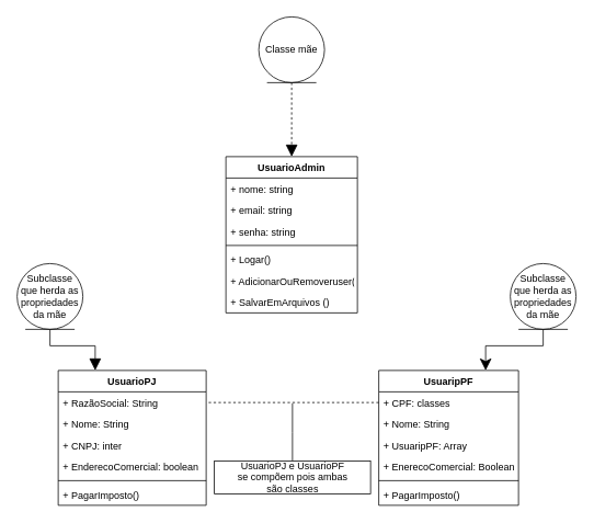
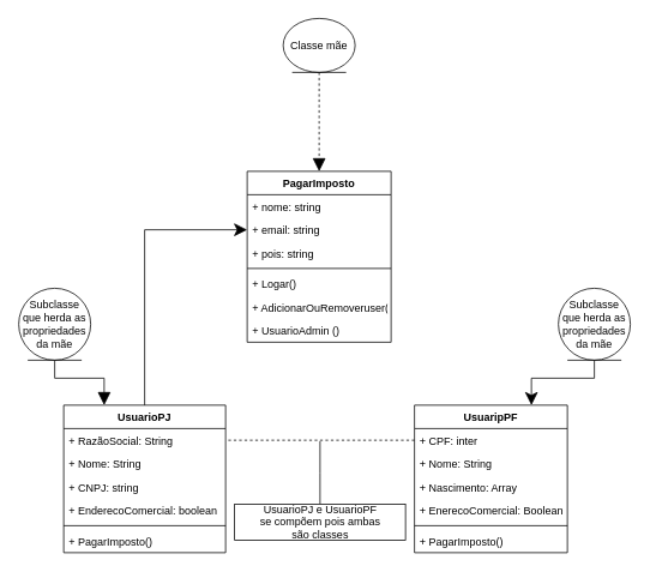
- <mxCell id="27" value="Classe mãe" style="ellipse;shape=umlEntity;whiteSpace=wrap;html=1;" vertex="1" parent="1"><mxGeometry x="314" y="20" width="80" height="80" as="geometry" /></mxCell>
+ <mxCell id="27" value="Classe mãe" style="ellipse;shape=umlEntity;whiteSpace=wrap;html=1;" vertex="1" parent="1"><mxGeometry x="314" y="20" width="80" height="60" as="geometry" /></mxCell>
- <mxCell id="2" value="UsuarioAdmin" style="swimlane;fontStyle=1;align=center;verticalAlign=top;childLayout=stackLayout;horizontal=1;startSize=26;horizontalStack=0;resizeParent=1;resizeParentMax=0;resizeLast=0;collapsible=1;marginBottom=0;" vertex="1" parent="1"><mxGeometry x="274" y="190" width="160" height="190" as="geometry" /></mxCell>
+ <mxCell id="2" value="PagarImposto" style="swimlane;fontStyle=1;align=center;verticalAlign=top;childLayout=stackLayout;horizontal=1;startSize=26;horizontalStack=0;resizeParent=1;resizeParentMax=0;resizeLast=0;collapsible=1;marginBottom=0;" vertex="1" parent="1"><mxGeometry x="274" y="190" width="160" height="190" as="geometry" /></mxCell>
- <mxCell id="5" value="+ senha: string" style="text;strokeColor=none;fillColor=none;align=left;verticalAlign=top;spacingLeft=4;spacingRight=4;overflow=hidden;rotatable=0;points=[[0,0.5],[1,0.5]];portConstraint=eastwest;" vertex="1" parent="2"><mxGeometry y="78" width="160" height="26" as="geometry" /></mxCell>
+ <mxCell id="5" value="+ pois: string" style="text;strokeColor=none;fillColor=none;align=left;verticalAlign=top;spacingLeft=4;spacingRight=4;overflow=hidden;rotatable=0;points=[[0,0.5],[1,0.5]];portConstraint=eastwest;" vertex="1" parent="2"><mxGeometry y="78" width="160" height="26" as="geometry" /></mxCell>
+ <mxCell id="17" style="edgeStyle=orthogonalEdgeStyle;rounded=0;orthogonalLoop=1;jettySize=auto;html=1;entryX=0;entryY=0.5;entryDx=0;entryDy=0;endSize=12;" edge="1" parent="1" source="18" target="4"><mxGeometry relative="1" as="geometry" /></mxCell>
- <mxCell id="9" value="+ SalvarEmArquivos ()" style="text;strokeColor=none;fillColor=none;align=left;verticalAlign=top;spacingLeft=4;spacingRight=4;overflow=hidden;rotatable=0;points=[[0,0.5],[1,0.5]];portConstraint=eastwest;" vertex="1" parent="2"><mxGeometry y="164" width="160" height="26" as="geometry" /></mxCell>
+ <mxCell id="9" value="+ UsuarioAdmin ()" style="text;strokeColor=none;fillColor=none;align=left;verticalAlign=top;spacingLeft=4;spacingRight=4;overflow=hidden;rotatable=0;points=[[0,0.5],[1,0.5]];portConstraint=eastwest;" vertex="1" parent="2"><mxGeometry y="164" width="160" height="26" as="geometry" /></mxCell>
- <mxCell id="11" value="+ CPF: classes" style="text;strokeColor=none;fillColor=none;align=left;verticalAlign=top;spacingLeft=4;spacingRight=4;overflow=hidden;rotatable=0;points=[[0,0.5],[1,0.5]];portConstraint=eastwest;" vertex="1" parent="10"><mxGeometry y="26" width="170" height="26" as="geometry" /></mxCell>
+ <mxCell id="11" value="+ CPF: inter" style="text;strokeColor=none;fillColor=none;align=left;verticalAlign=top;spacingLeft=4;spacingRight=4;overflow=hidden;rotatable=0;points=[[0,0.5],[1,0.5]];portConstraint=eastwest;" vertex="1" parent="10"><mxGeometry y="26" width="170" height="26" as="geometry" /></mxCell>
- <mxCell id="21" value="+ CNPJ: inter" style="text;strokeColor=none;fillColor=none;align=left;verticalAlign=top;spacingLeft=4;spacingRight=4;overflow=hidden;rotatable=0;points=[[0,0.5],[1,0.5]];portConstraint=eastwest;" vertex="1" parent="18"><mxGeometry y="78" width="180" height="26" as="geometry" /></mxCell>
+ <mxCell id="21" value="+ CNPJ: string" style="text;strokeColor=none;fillColor=none;align=left;verticalAlign=top;spacingLeft=4;spacingRight=4;overflow=hidden;rotatable=0;points=[[0,0.5],[1,0.5]];portConstraint=eastwest;" vertex="1" parent="18"><mxGeometry y="78" width="180" height="26" as="geometry" /></mxCell>
- <mxCell id="13" value="+ UsuaripPF: Array" style="text;strokeColor=none;fillColor=none;align=left;verticalAlign=top;spacingLeft=4;spacingRight=4;overflow=hidden;rotatable=0;points=[[0,0.5],[1,0.5]];portConstraint=eastwest;" vertex="1" parent="10"><mxGeometry y="78" width="170" height="26" as="geometry" /></mxCell>
+ <mxCell id="13" value="+ Nascimento: Array" style="text;strokeColor=none;fillColor=none;align=left;verticalAlign=top;spacingLeft=4;spacingRight=4;overflow=hidden;rotatable=0;points=[[0,0.5],[1,0.5]];portConstraint=eastwest;" vertex="1" parent="10"><mxGeometry y="78" width="170" height="26" as="geometry" /></mxCell>
